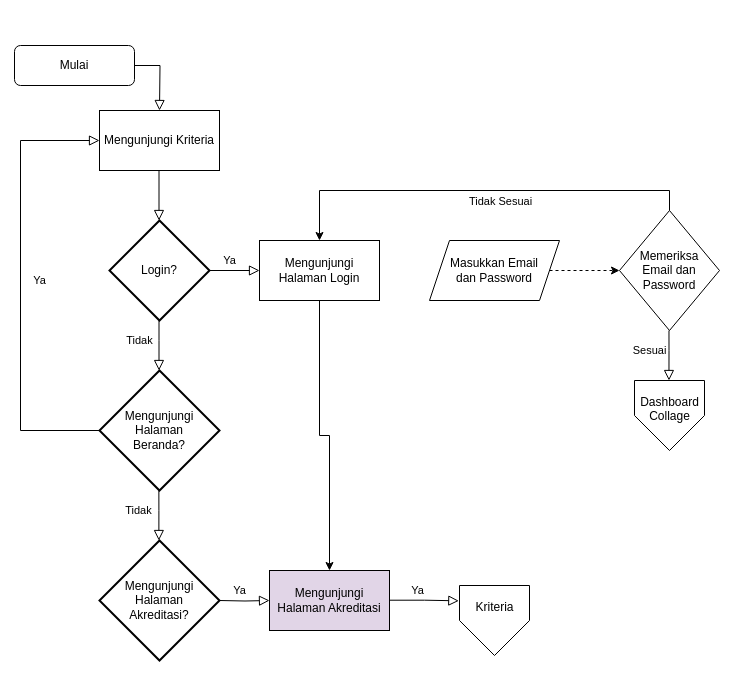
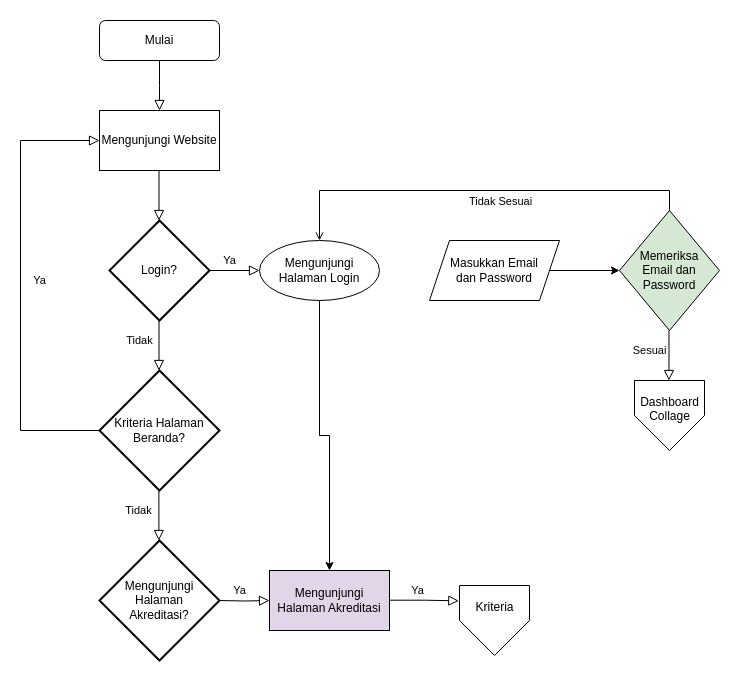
- <mxCell id="3" value="Mulai" style="rounded=1;whiteSpace=wrap;html=1;fontSize=12;glass=0;strokeWidth=1;shadow=0;" parent="1" vertex="1"><mxGeometry x="14" y="45" width="120" height="40" as="geometry" /></mxCell>
+ <mxCell id="3" value="Mulai" style="rounded=1;whiteSpace=wrap;html=1;fontSize=12;glass=0;strokeWidth=1;shadow=0;" parent="1" vertex="1"><mxGeometry x="99" y="20" width="120" height="40" as="geometry" /></mxCell>
- <mxCell id="4" value="Mengunjungi Kriteria" style="rounded=0;whiteSpace=wrap;html=1;" parent="1" vertex="1"><mxGeometry x="99" y="110" width="120" height="60" as="geometry" /></mxCell>
+ <mxCell id="4" value="Mengunjungi Website" style="rounded=0;whiteSpace=wrap;html=1;" parent="1" vertex="1"><mxGeometry x="99" y="110" width="120" height="60" as="geometry" /></mxCell>
- <mxCell id="20" value="" style="edgeStyle=orthogonalEdgeStyle;rounded=0;orthogonalLoop=1;jettySize=auto;html=1;exitX=0.5;exitY=0;exitDx=0;exitDy=0;entryX=0.5;entryY=0;entryDx=0;entryDy=0;" parent="1" source="19" target="8" edge="1"><mxGeometry relative="1" as="geometry"><mxPoint x="559" y="280" as="sourcePoint" /><mxPoint x="629" y="280" as="targetPoint" /></mxGeometry></mxCell>
+ <mxCell id="20" value="" style="edgeStyle=orthogonalEdgeStyle;rounded=0;orthogonalLoop=1;jettySize=auto;html=1;exitX=0.5;exitY=0;exitDx=0;exitDy=0;entryX=0.5;entryY=0;entryDx=0;entryDy=0;endArrow=open;" parent="1" source="19" target="8" edge="1"><mxGeometry relative="1" as="geometry"><mxPoint x="559" y="280" as="sourcePoint" /><mxPoint x="629" y="280" as="targetPoint" /></mxGeometry></mxCell>
- <mxCell id="8" value="Mengunjungi Halaman Login" style="rounded=0;whiteSpace=wrap;html=1;" parent="1" vertex="1"><mxGeometry x="259" y="240" width="120" height="60" as="geometry" /></mxCell>
+ <mxCell id="8" value="Mengunjungi Halaman Login" style="ellipse;whiteSpace=wrap;html=1;" parent="1" vertex="1"><mxGeometry x="259" y="240" width="120" height="60" as="geometry" /></mxCell>
- <mxCell id="14" value="" style="edgeStyle=orthogonalEdgeStyle;rounded=0;orthogonalLoop=1;jettySize=auto;html=1;dashed=1;" parent="1" source="15" target="19" edge="1"><mxGeometry relative="1" as="geometry" /></mxCell>
+ <mxCell id="14" value="" style="edgeStyle=orthogonalEdgeStyle;rounded=0;orthogonalLoop=1;jettySize=auto;html=1;" parent="1" source="15" target="19" edge="1"><mxGeometry relative="1" as="geometry" /></mxCell>
- <mxCell id="19" value="&lt;div&gt;Memeriksa&lt;/div&gt;&lt;div&gt;Email dan&lt;/div&gt;&lt;div&gt;Password&lt;br&gt;&lt;/div&gt;" style="rhombus;whiteSpace=wrap;html=1;rounded=0;" parent="1" vertex="1"><mxGeometry x="619" y="210" width="100" height="120" as="geometry" /></mxCell>
+ <mxCell id="19" value="&lt;div&gt;Memeriksa&lt;/div&gt;&lt;div&gt;Email dan&lt;/div&gt;&lt;div&gt;Password&lt;br&gt;&lt;/div&gt;" style="rhombus;whiteSpace=wrap;html=1;rounded=0;fillColor=#d5e8d4;" parent="1" vertex="1"><mxGeometry x="619" y="210" width="100" height="120" as="geometry" /></mxCell>
- <mxCell id="16" value="&lt;div&gt;Mengunjungi Halaman&lt;/div&gt;&lt;div&gt;Beranda?&lt;/div&gt;" style="strokeWidth=2;html=1;shape=mxgraph.flowchart.decision;whiteSpace=wrap;" parent="1" vertex="1"><mxGeometry x="99" y="370" width="120" height="120" as="geometry" /></mxCell>
+ <mxCell id="16" value="&lt;div&gt;Kriteria Halaman&lt;/div&gt;&lt;div&gt;Beranda?&lt;/div&gt;" style="strokeWidth=2;html=1;shape=mxgraph.flowchart.decision;whiteSpace=wrap;" parent="1" vertex="1"><mxGeometry x="99" y="370" width="120" height="120" as="geometry" /></mxCell>
